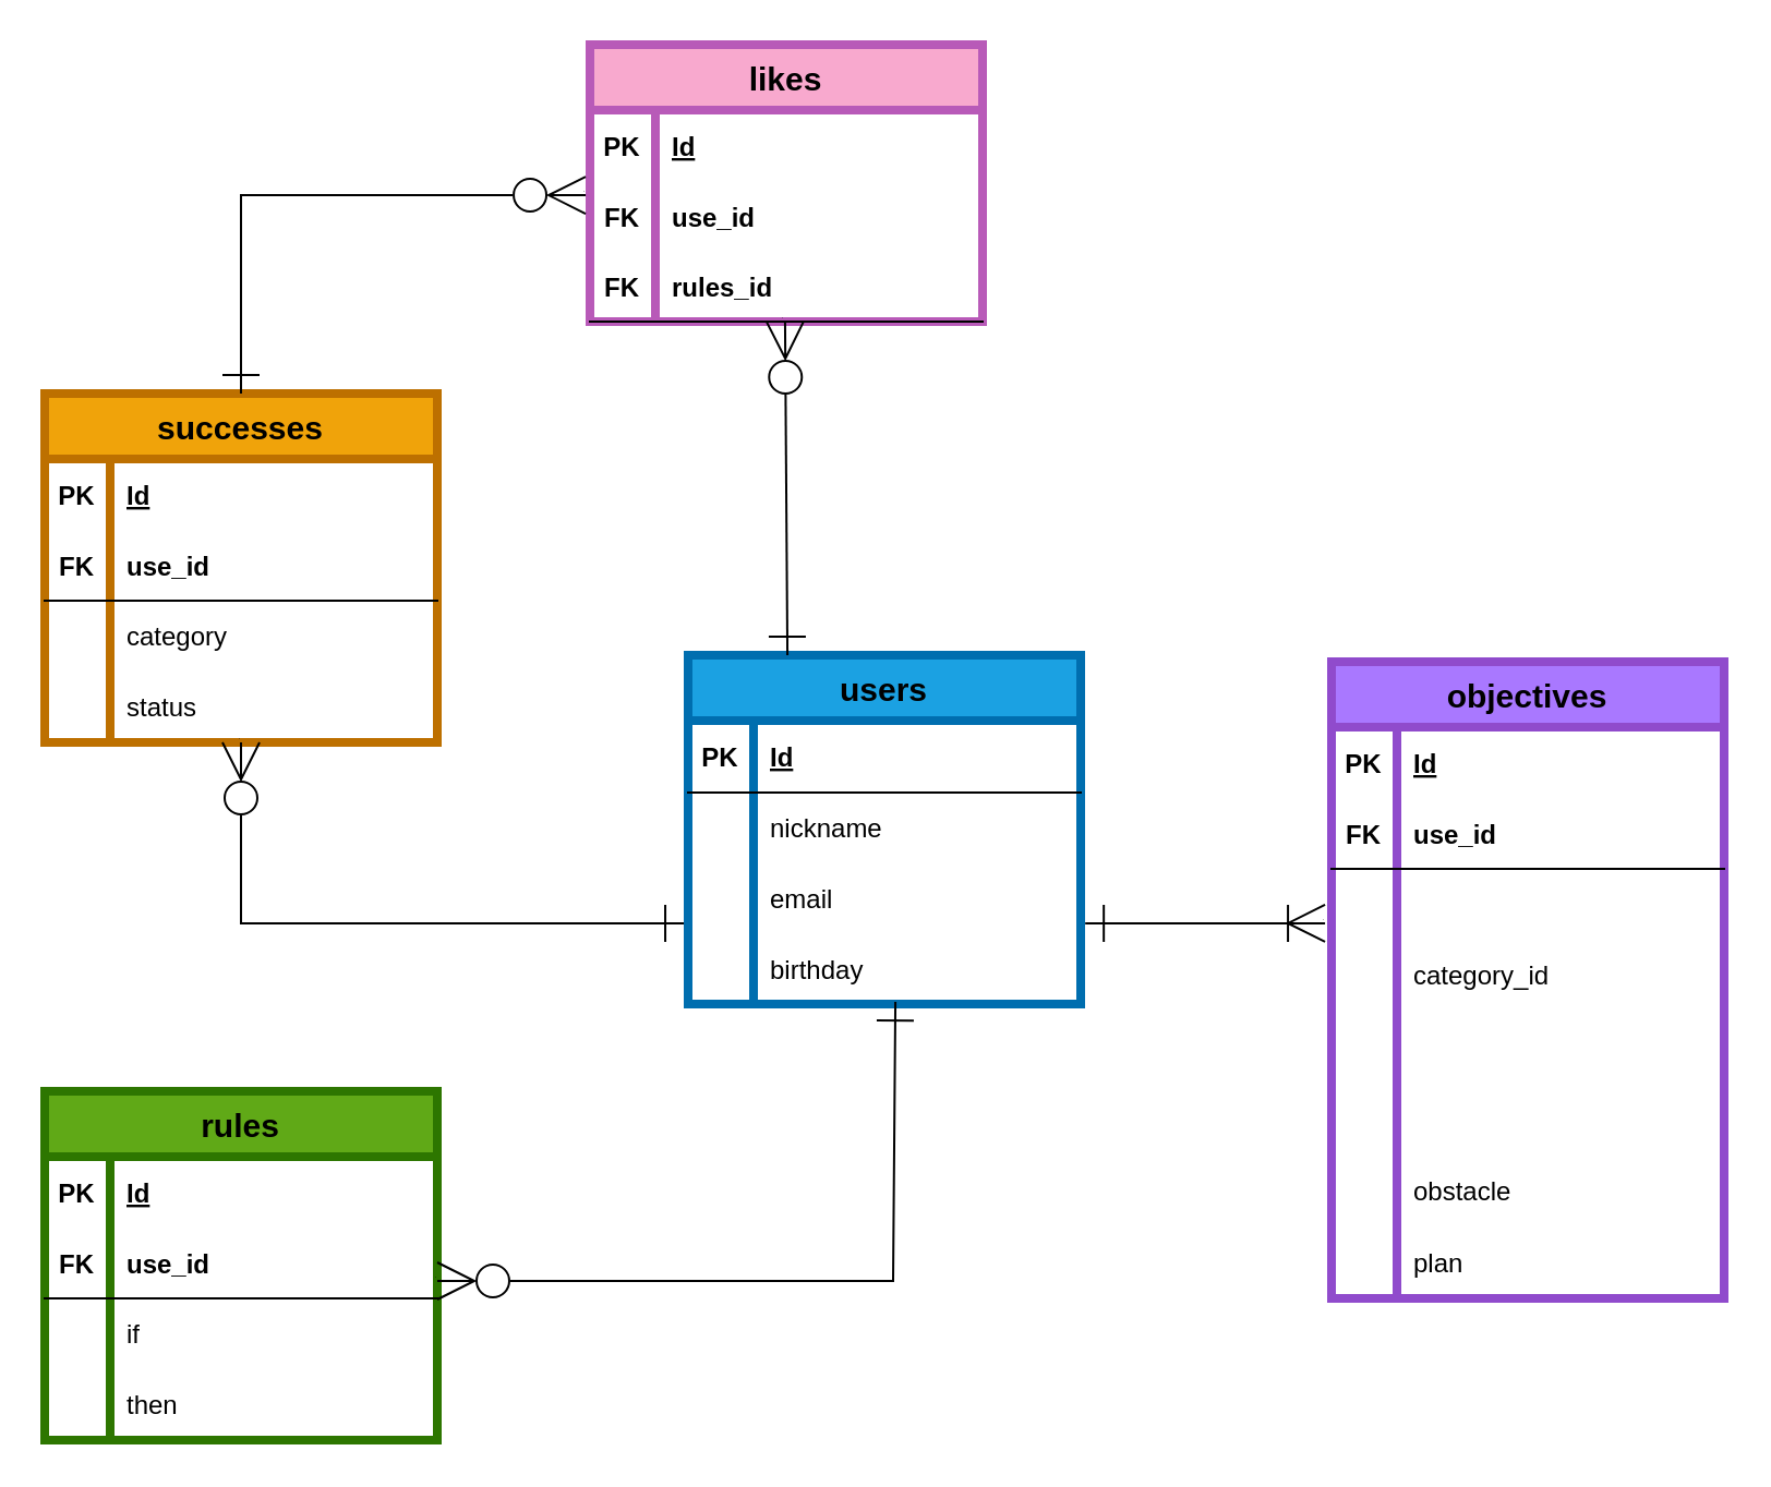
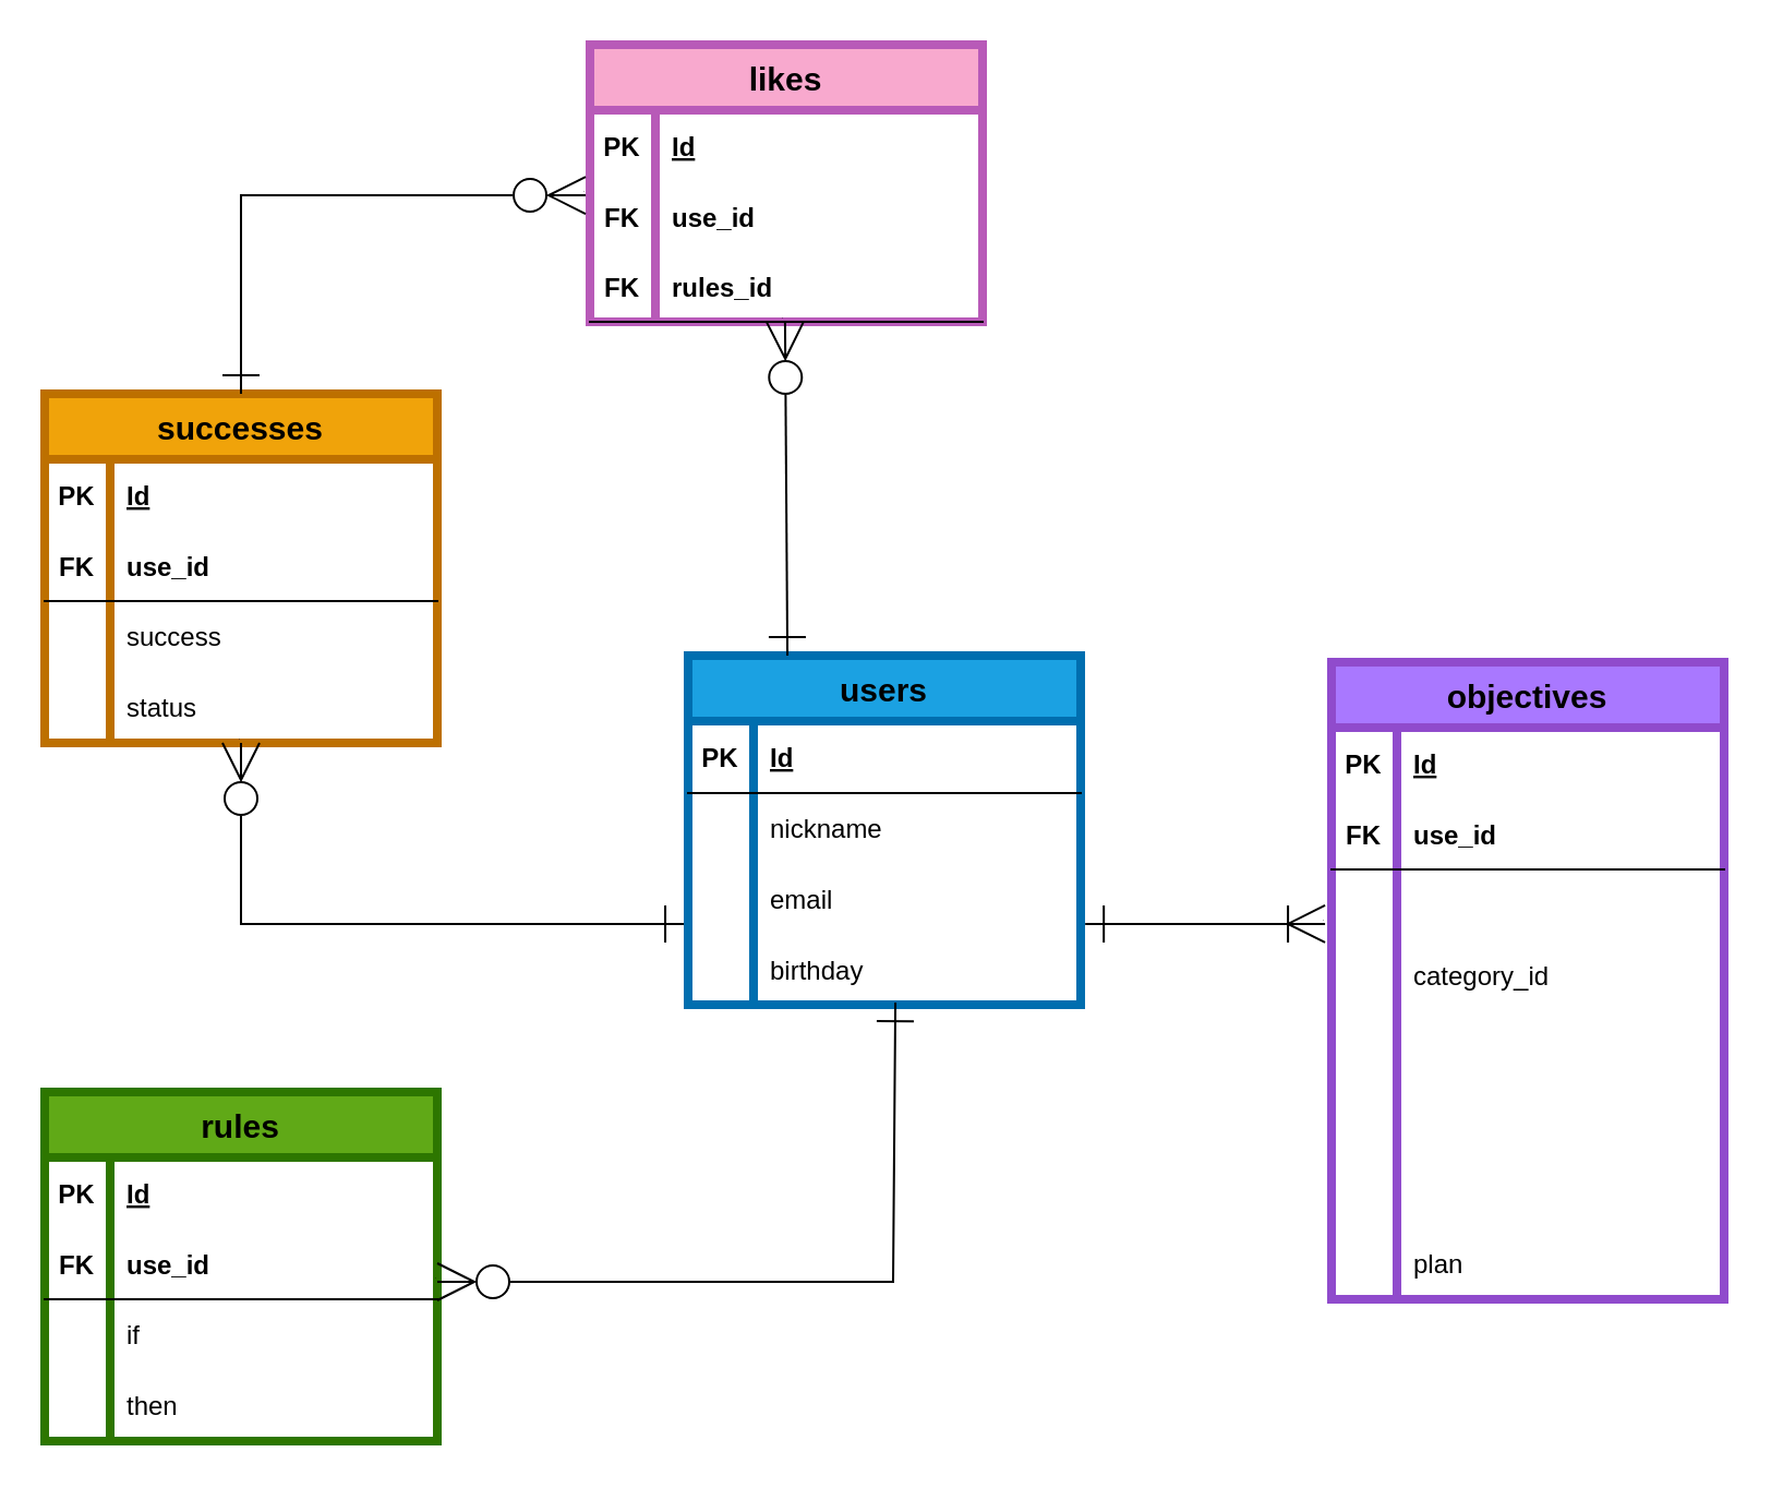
- <mxCell id="69" value="category" style="shape=partialRectangle;connectable=0;fillColor=none;top=0;left=0;bottom=0;right=0;align=left;spacingLeft=6;overflow=hidden;fontColor=#000000;" parent="67" vertex="1"><mxGeometry x="30" width="150" height="32" as="geometry"><mxRectangle width="150" height="32" as="alternateBounds" /></mxGeometry></mxCell>
+ <mxCell id="69" value="success" style="shape=partialRectangle;connectable=0;fillColor=none;top=0;left=0;bottom=0;right=0;align=left;spacingLeft=6;overflow=hidden;fontColor=#000000;" parent="67" vertex="1"><mxGeometry x="30" width="150" height="32" as="geometry"><mxRectangle width="150" height="32" as="alternateBounds" /></mxGeometry></mxCell>
- <mxCell id="56" value="obstacle" style="shape=partialRectangle;connectable=0;fillColor=none;top=0;left=0;bottom=0;right=0;align=left;spacingLeft=6;overflow=hidden;fontColor=#000000;" parent="54" vertex="1"><mxGeometry x="30" width="150" height="33" as="geometry"><mxRectangle width="150" height="33" as="alternateBounds" /></mxGeometry></mxCell>
